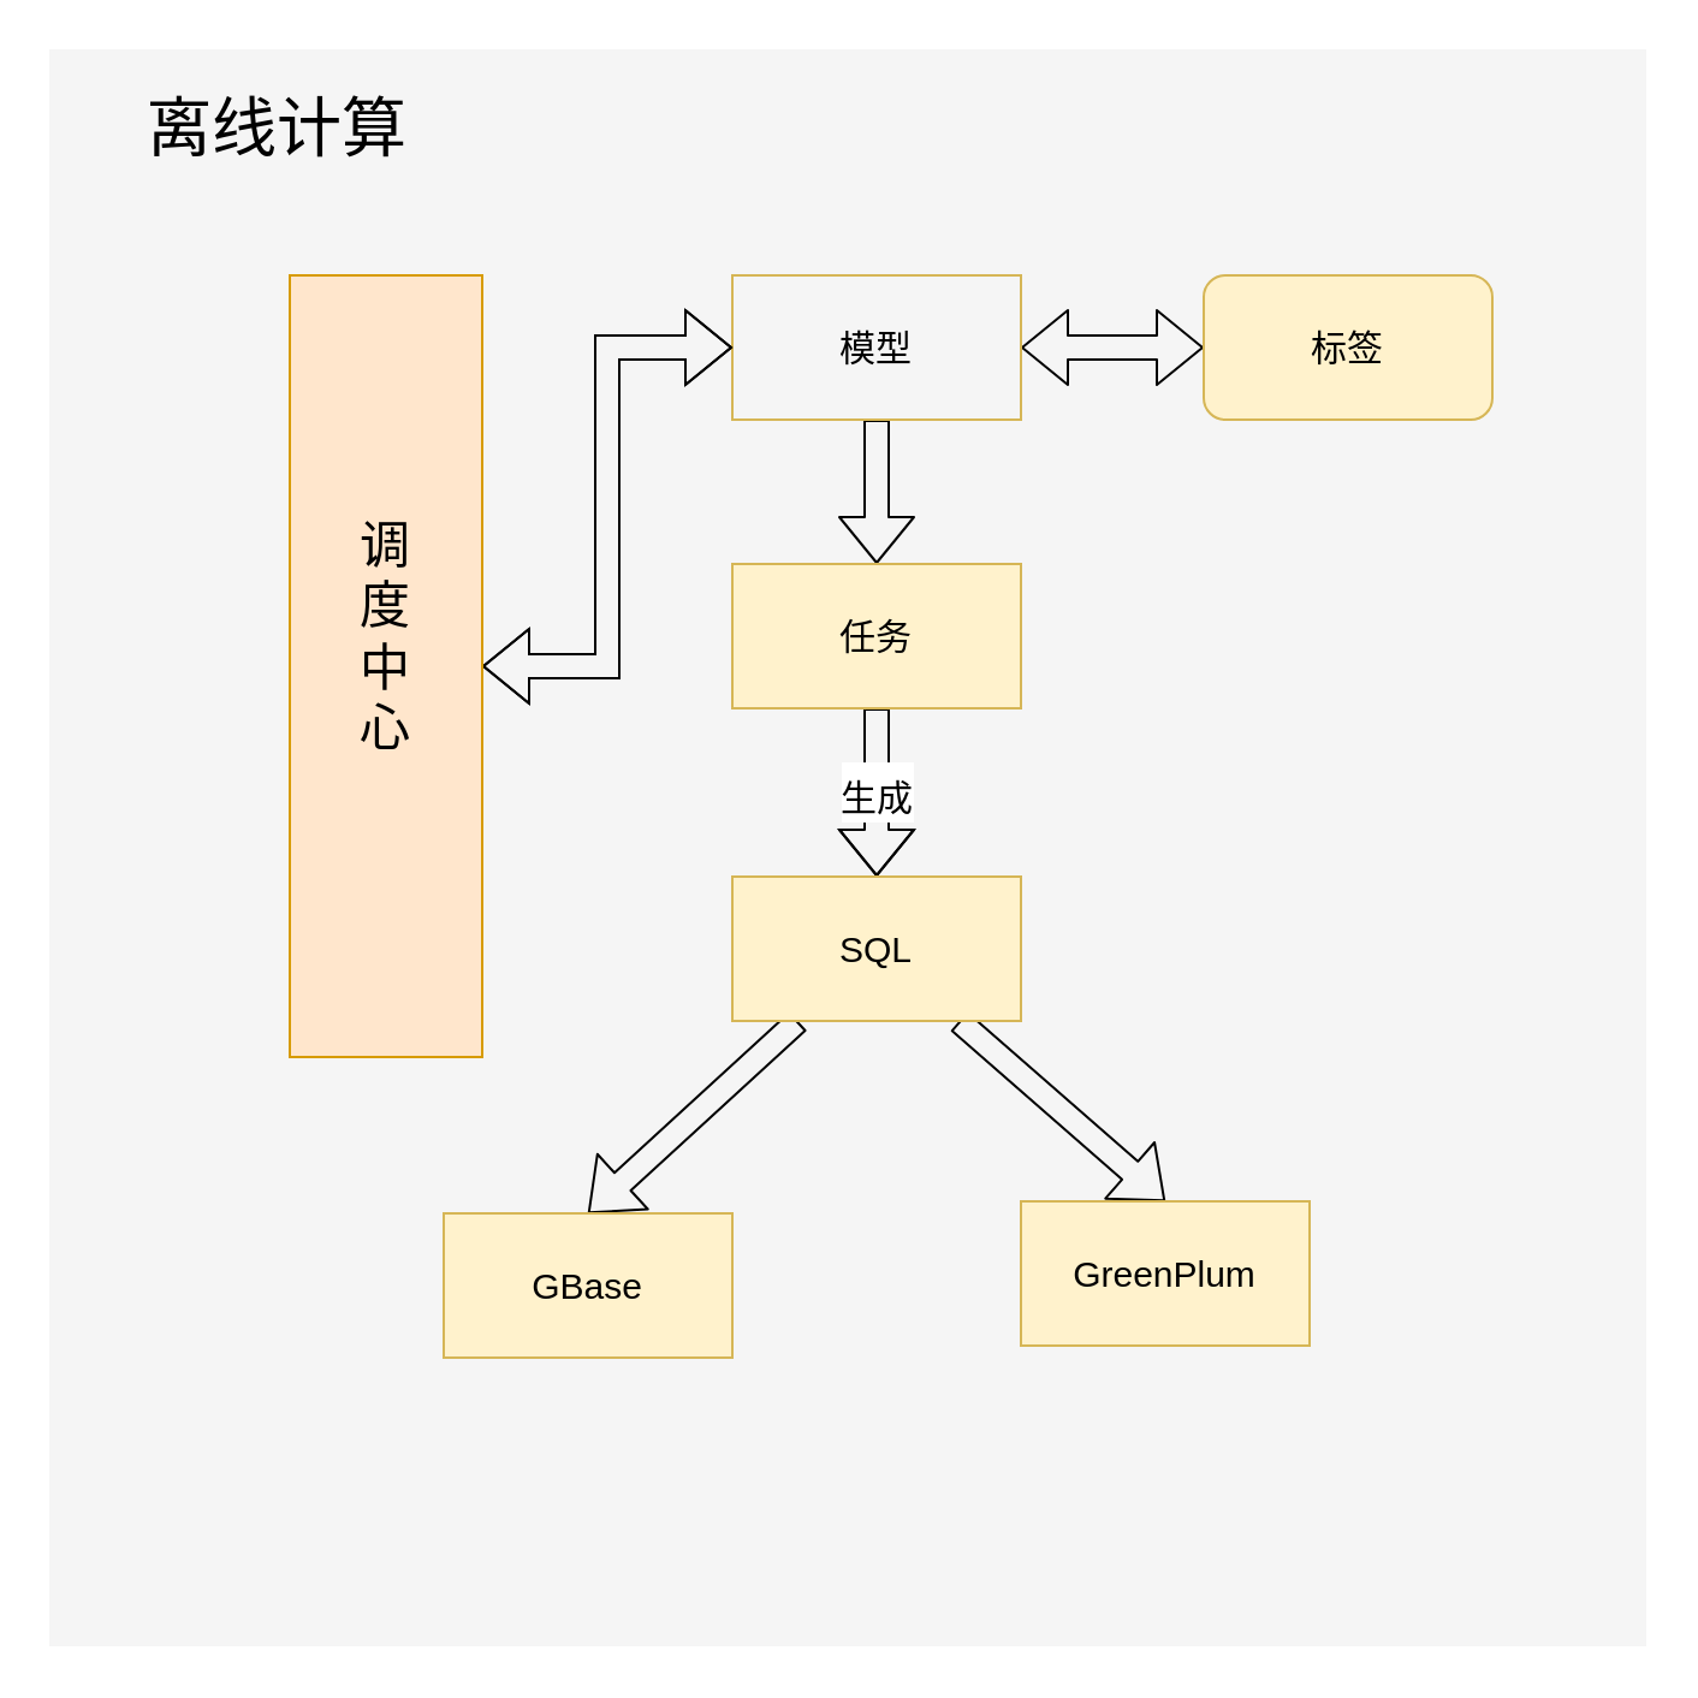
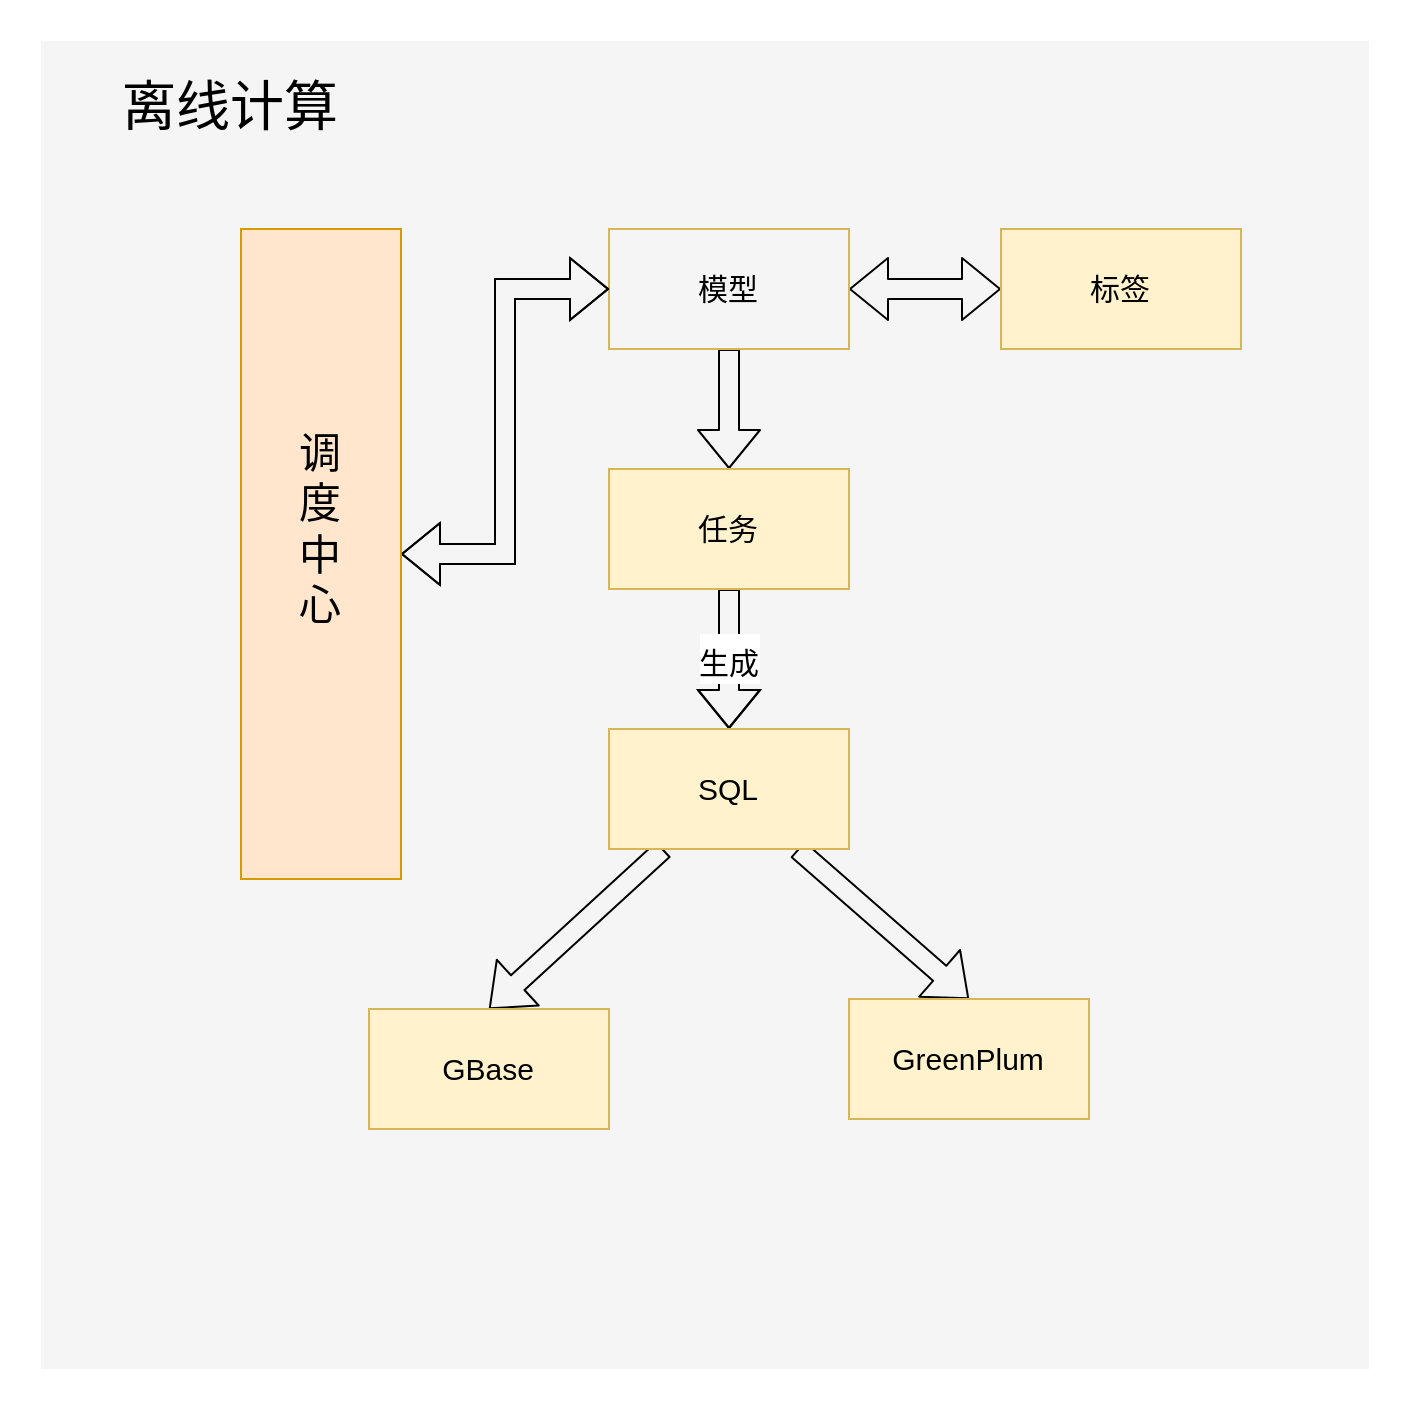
- <mxCell id="11" value="&lt;span style=&quot;font-size: 15px&quot;&gt;标签&lt;/span&gt;" style="whiteSpace=wrap;html=1;fillColor=#fff2cc;strokeColor=#d6b656;rounded=1;" vertex="1" parent="1"><mxGeometry x="500" y="114" width="120" height="60" as="geometry" /></mxCell>
+ <mxCell id="11" value="&lt;span style=&quot;font-size: 15px&quot;&gt;标签&lt;/span&gt;" style="rounded=0;whiteSpace=wrap;html=1;fillColor=#fff2cc;strokeColor=#d6b656;" vertex="1" parent="1"><mxGeometry x="500" y="114" width="120" height="60" as="geometry" /></mxCell>
